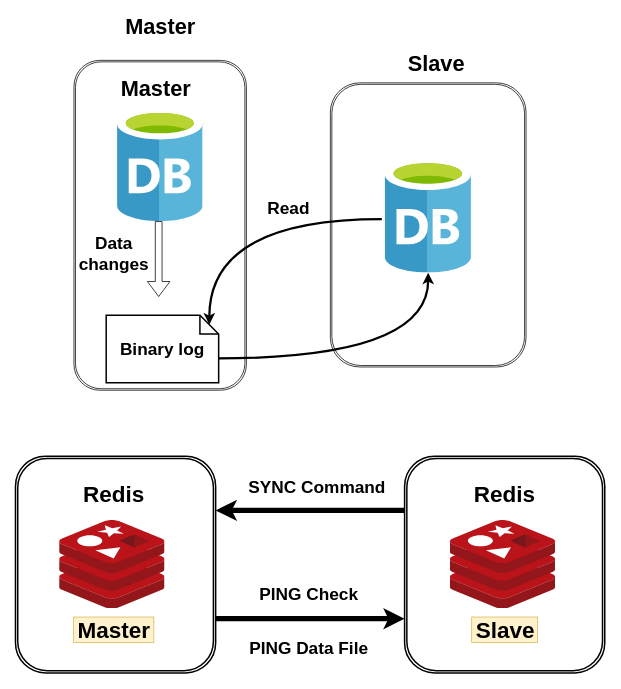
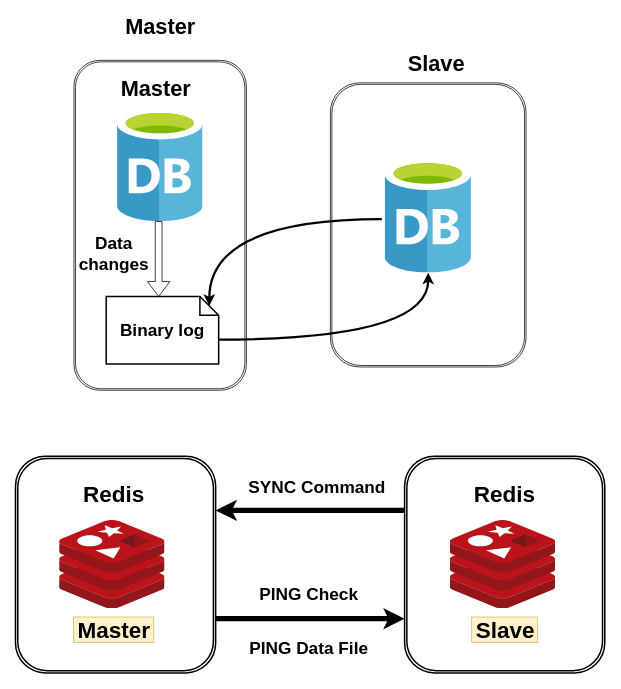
- <mxCell id="12" value="&lt;font style=&quot;font-size: 23px;&quot;&gt;&lt;b style=&quot;font-size: 23px;&quot;&gt;Read&lt;/b&gt;&lt;/font&gt;" style="text;html=1;align=center;verticalAlign=middle;resizable=0;points=[];autosize=1;fontSize=23;" vertex="1" parent="1"><mxGeometry x="349" y="262" width="70" height="30" as="geometry" /></mxCell>
- <mxCell id="5" value="&lt;font style=&quot;font-size: 23px&quot;&gt;&lt;b&gt;Binary log&lt;/b&gt;&lt;/font&gt;" style="shape=note2;boundedLbl=1;whiteSpace=wrap;html=1;size=25;verticalAlign=top;align=center;strokeWidth=2;" vertex="1" parent="1"><mxGeometry x="141" y="420" width="150" height="90" as="geometry" /></mxCell>
+ <mxCell id="5" value="&lt;font style=&quot;font-size: 23px&quot;&gt;&lt;b&gt;Binary log&lt;/b&gt;&lt;/font&gt;" style="shape=note2;boundedLbl=1;whiteSpace=wrap;html=1;size=25;verticalAlign=top;align=center;strokeWidth=2;" vertex="1" parent="1"><mxGeometry x="141" y="395" width="150" height="90" as="geometry" /></mxCell>
